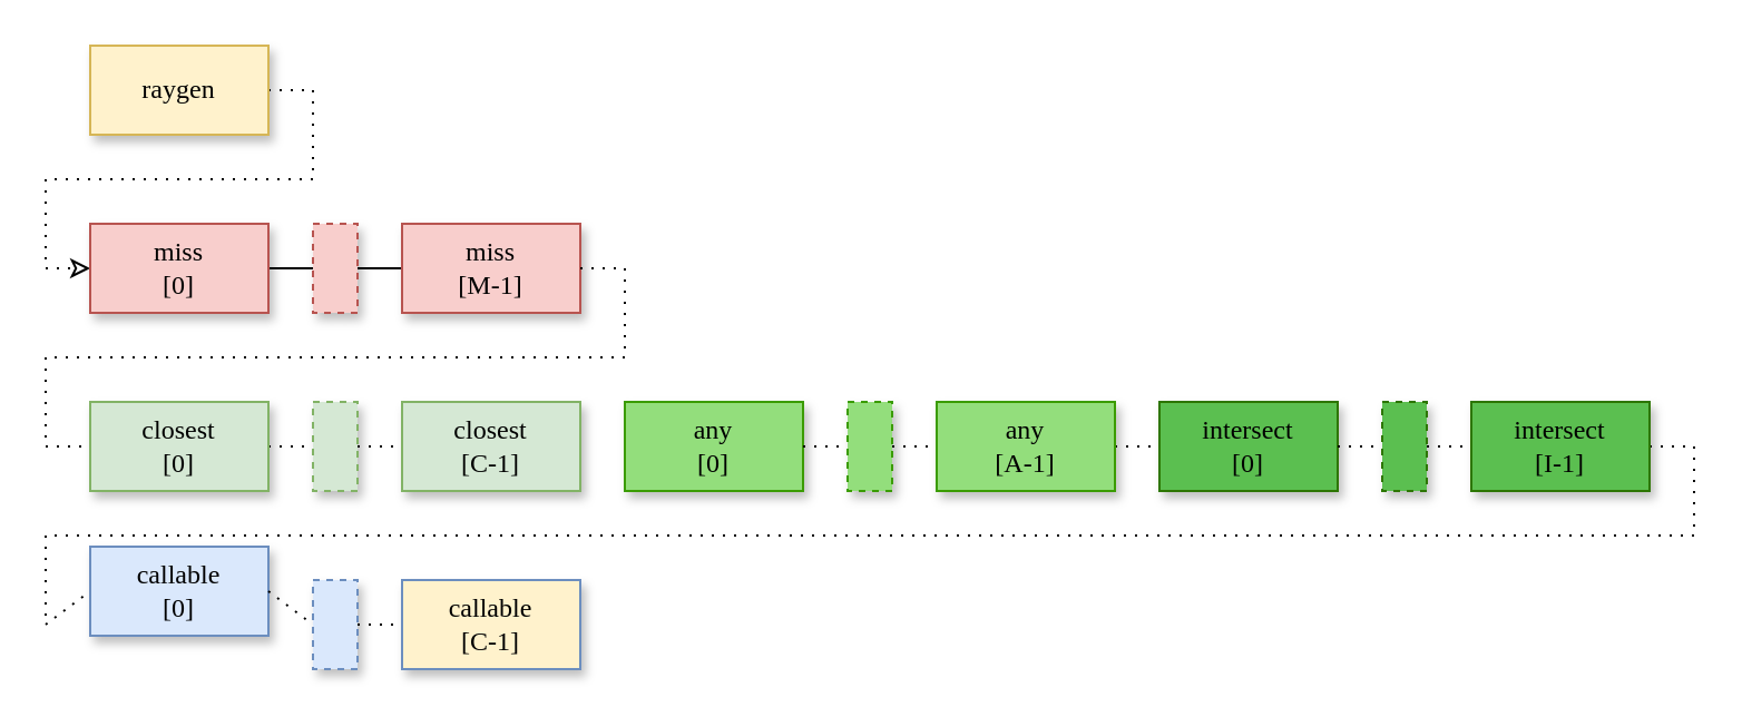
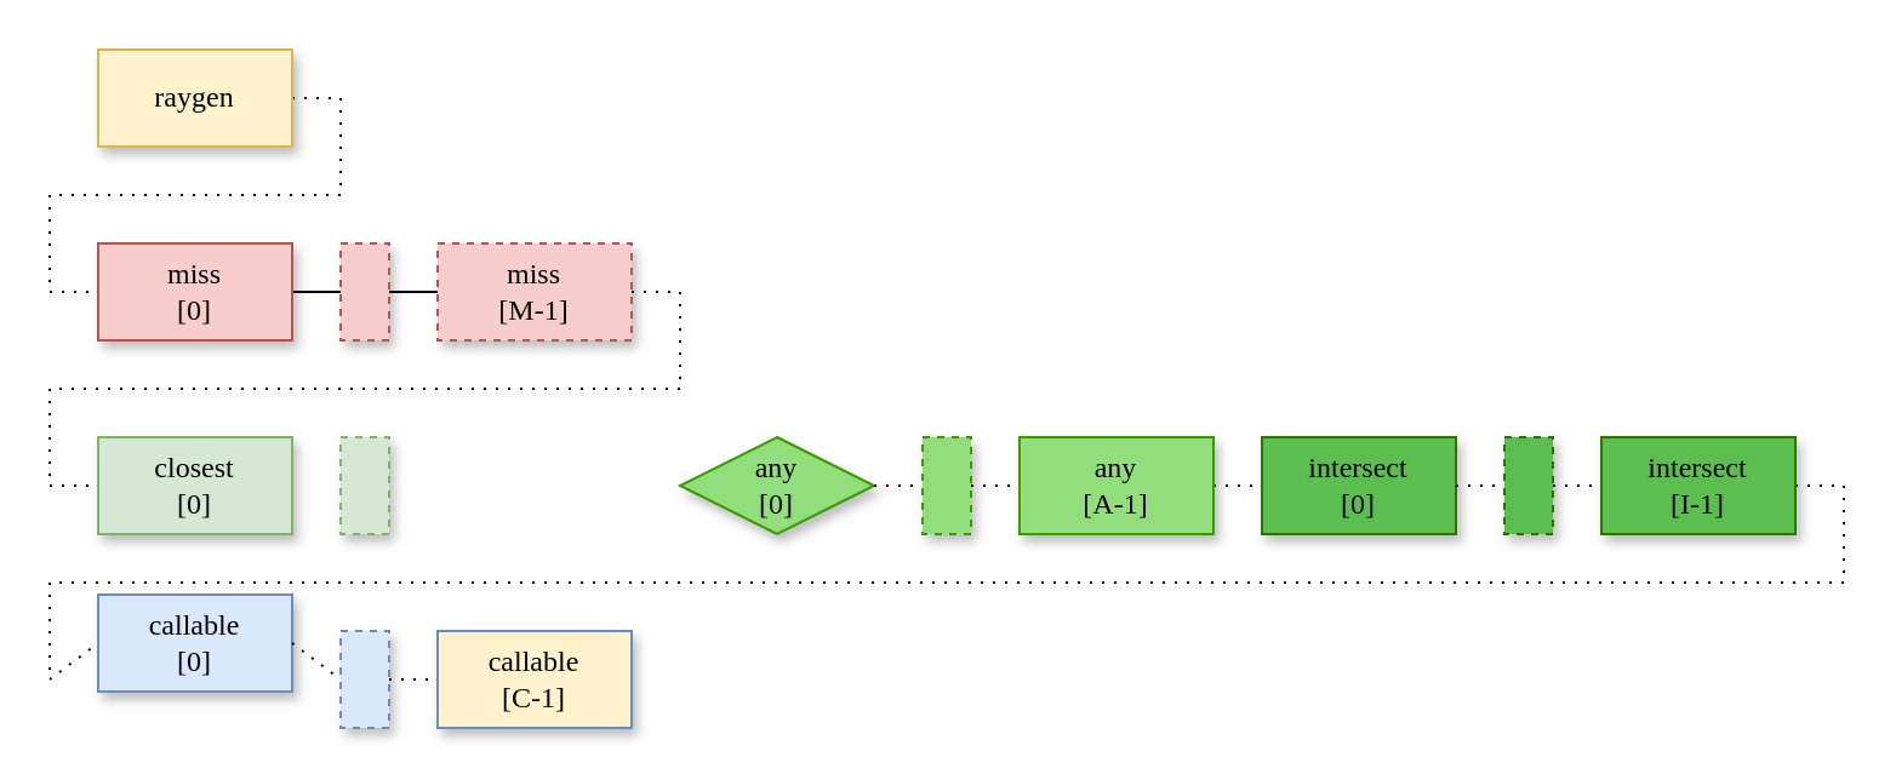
- <mxCell id="2" style="edgeStyle=none;rounded=0;html=1;exitX=1;exitY=0.5;exitDx=0;exitDy=0;entryX=0;entryY=0.5;entryDx=0;entryDy=0;dashed=1;dashPattern=1 4;strokeWidth=1;endArrow=classic;endFill=0;" edge="1" parent="1" source="3" target="5"><mxGeometry relative="1" as="geometry"><Array as="points"><mxPoint x="140" y="40" /><mxPoint x="140" y="80" /><mxPoint x="20" y="80" /><mxPoint x="20" y="120" /></Array></mxGeometry></mxCell>
+ <mxCell id="2" style="edgeStyle=none;rounded=0;html=1;exitX=1;exitY=0.5;exitDx=0;exitDy=0;entryX=0;entryY=0.5;entryDx=0;entryDy=0;dashed=1;dashPattern=1 4;strokeWidth=1;endArrow=none;endFill=0;" edge="1" parent="1" source="3" target="5"><mxGeometry relative="1" as="geometry"><Array as="points"><mxPoint x="140" y="40" /><mxPoint x="140" y="80" /><mxPoint x="20" y="80" /><mxPoint x="20" y="120" /></Array></mxGeometry></mxCell>
- <mxCell id="9" value="miss&lt;br&gt;[M-1]" style="rounded=0;whiteSpace=wrap;html=1;shadow=1;fontFamily=Lucida Console;fillColor=#f8cecc;strokeColor=#b85450;" vertex="1" parent="1"><mxGeometry x="180" y="100" width="80" height="40" as="geometry" /></mxCell>
+ <mxCell id="9" value="miss&lt;br&gt;[M-1]" style="rounded=0;whiteSpace=wrap;html=1;shadow=1;fontFamily=Lucida Console;fillColor=#f8cecc;strokeColor=#b85450;dashed=1;" vertex="1" parent="1"><mxGeometry x="180" y="100" width="80" height="40" as="geometry" /></mxCell>
- <mxCell id="10" style="edgeStyle=none;rounded=0;html=1;exitX=1;exitY=0.5;exitDx=0;exitDy=0;entryX=0;entryY=0.5;entryDx=0;entryDy=0;dashed=1;dashPattern=1 4;strokeWidth=1;endArrow=none;endFill=0;" edge="1" parent="1" source="11" target="12"><mxGeometry relative="1" as="geometry" /></mxCell>
- <mxCell id="12" value="closest&lt;br&gt;[C-1]" style="rounded=0;whiteSpace=wrap;html=1;shadow=1;fontFamily=Lucida Console;fillColor=#d5e8d4;strokeColor=#82b366;" vertex="1" parent="1"><mxGeometry x="180" y="180" width="80" height="40" as="geometry" /></mxCell>
- <mxCell id="14" value="any&lt;br&gt;[0]" style="rounded=0;whiteSpace=wrap;html=1;shadow=1;fontFamily=Lucida Console;fillColor=#93DE7C;strokeColor=#3B9C00;fontColor=#000000;" vertex="1" parent="1"><mxGeometry x="280" y="180" width="80" height="40" as="geometry" /></mxCell>
+ <mxCell id="14" value="any&lt;br&gt;[0]" style="rhombus;whiteSpace=wrap;html=1;shadow=1;fontFamily=Lucida Console;fillColor=#93DE7C;strokeColor=#3B9C00;fontColor=#000000;" vertex="1" parent="1"><mxGeometry x="280" y="180" width="80" height="40" as="geometry" /></mxCell>
